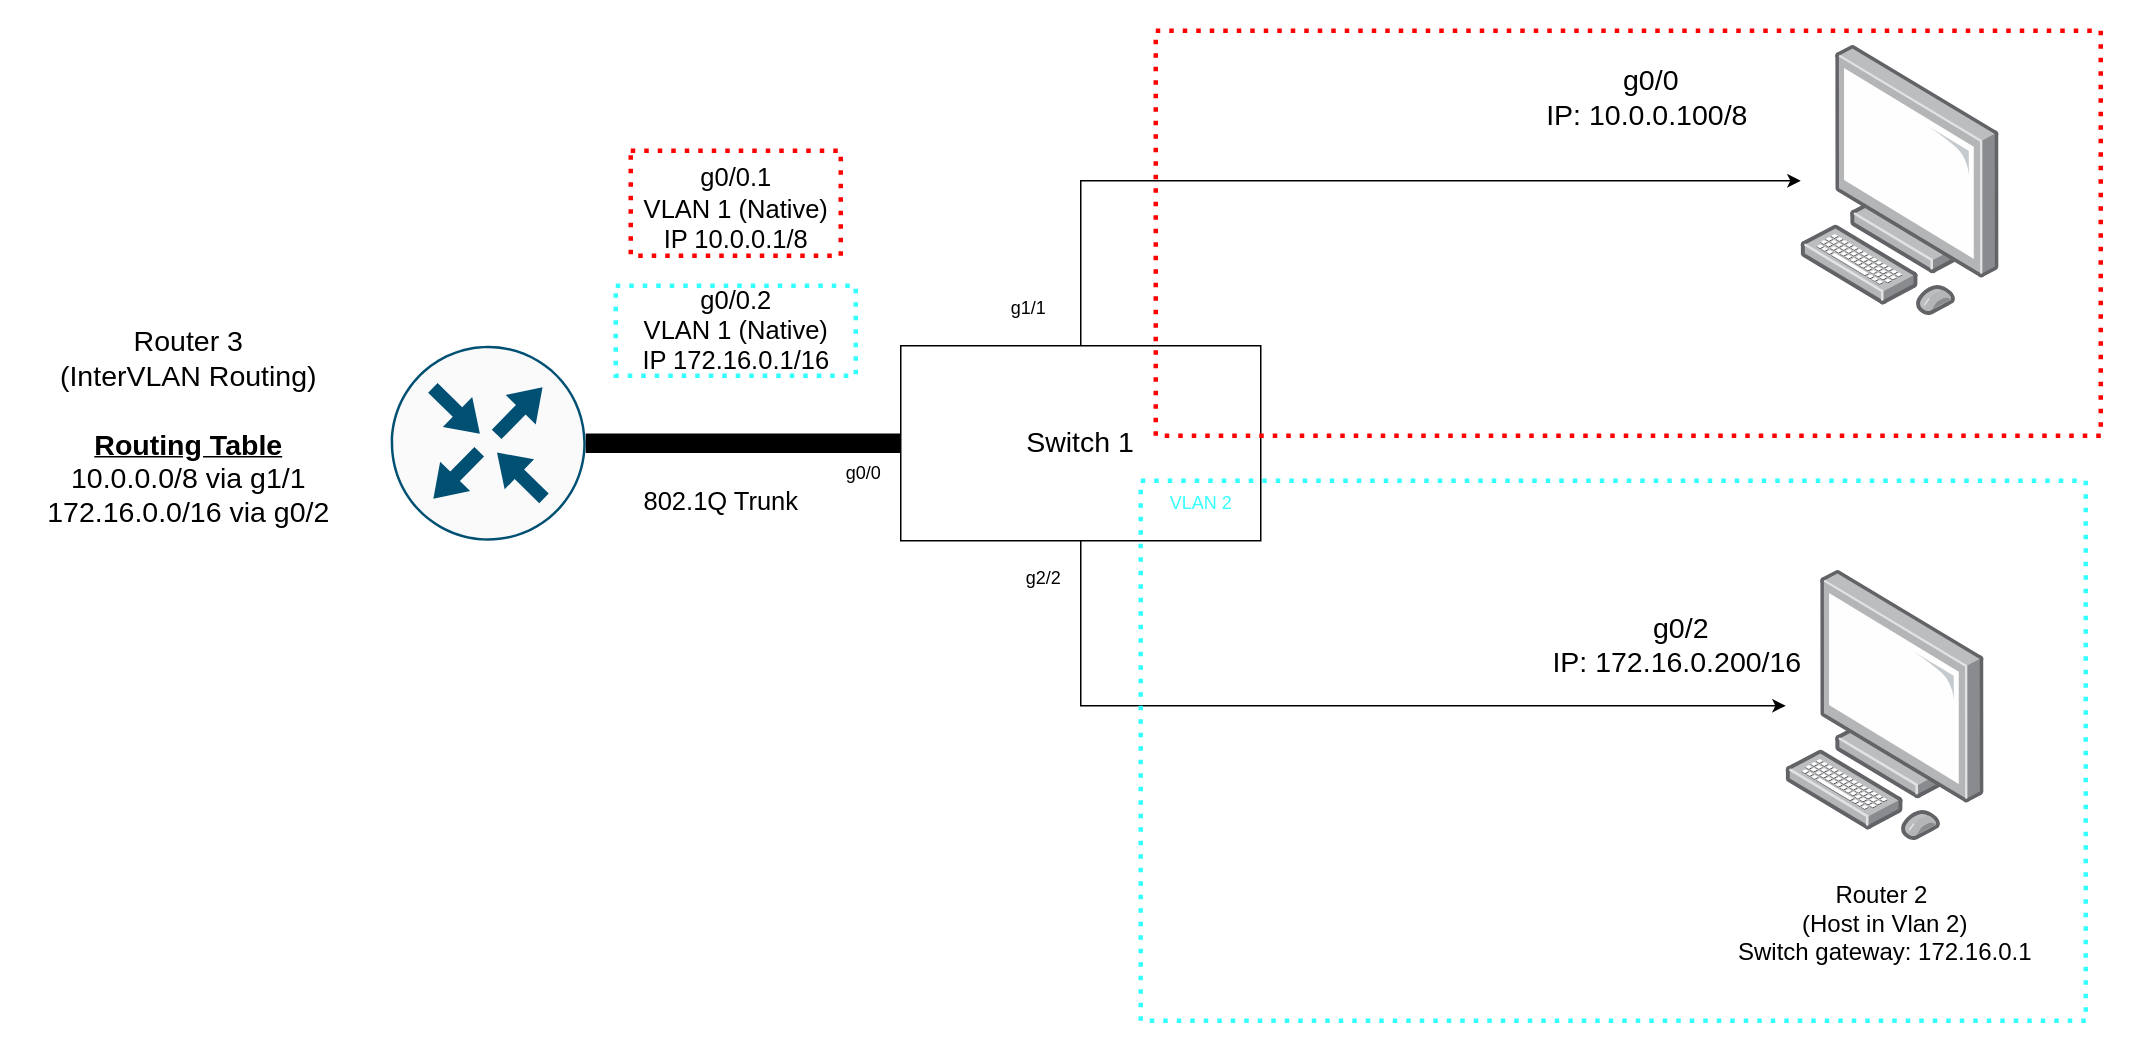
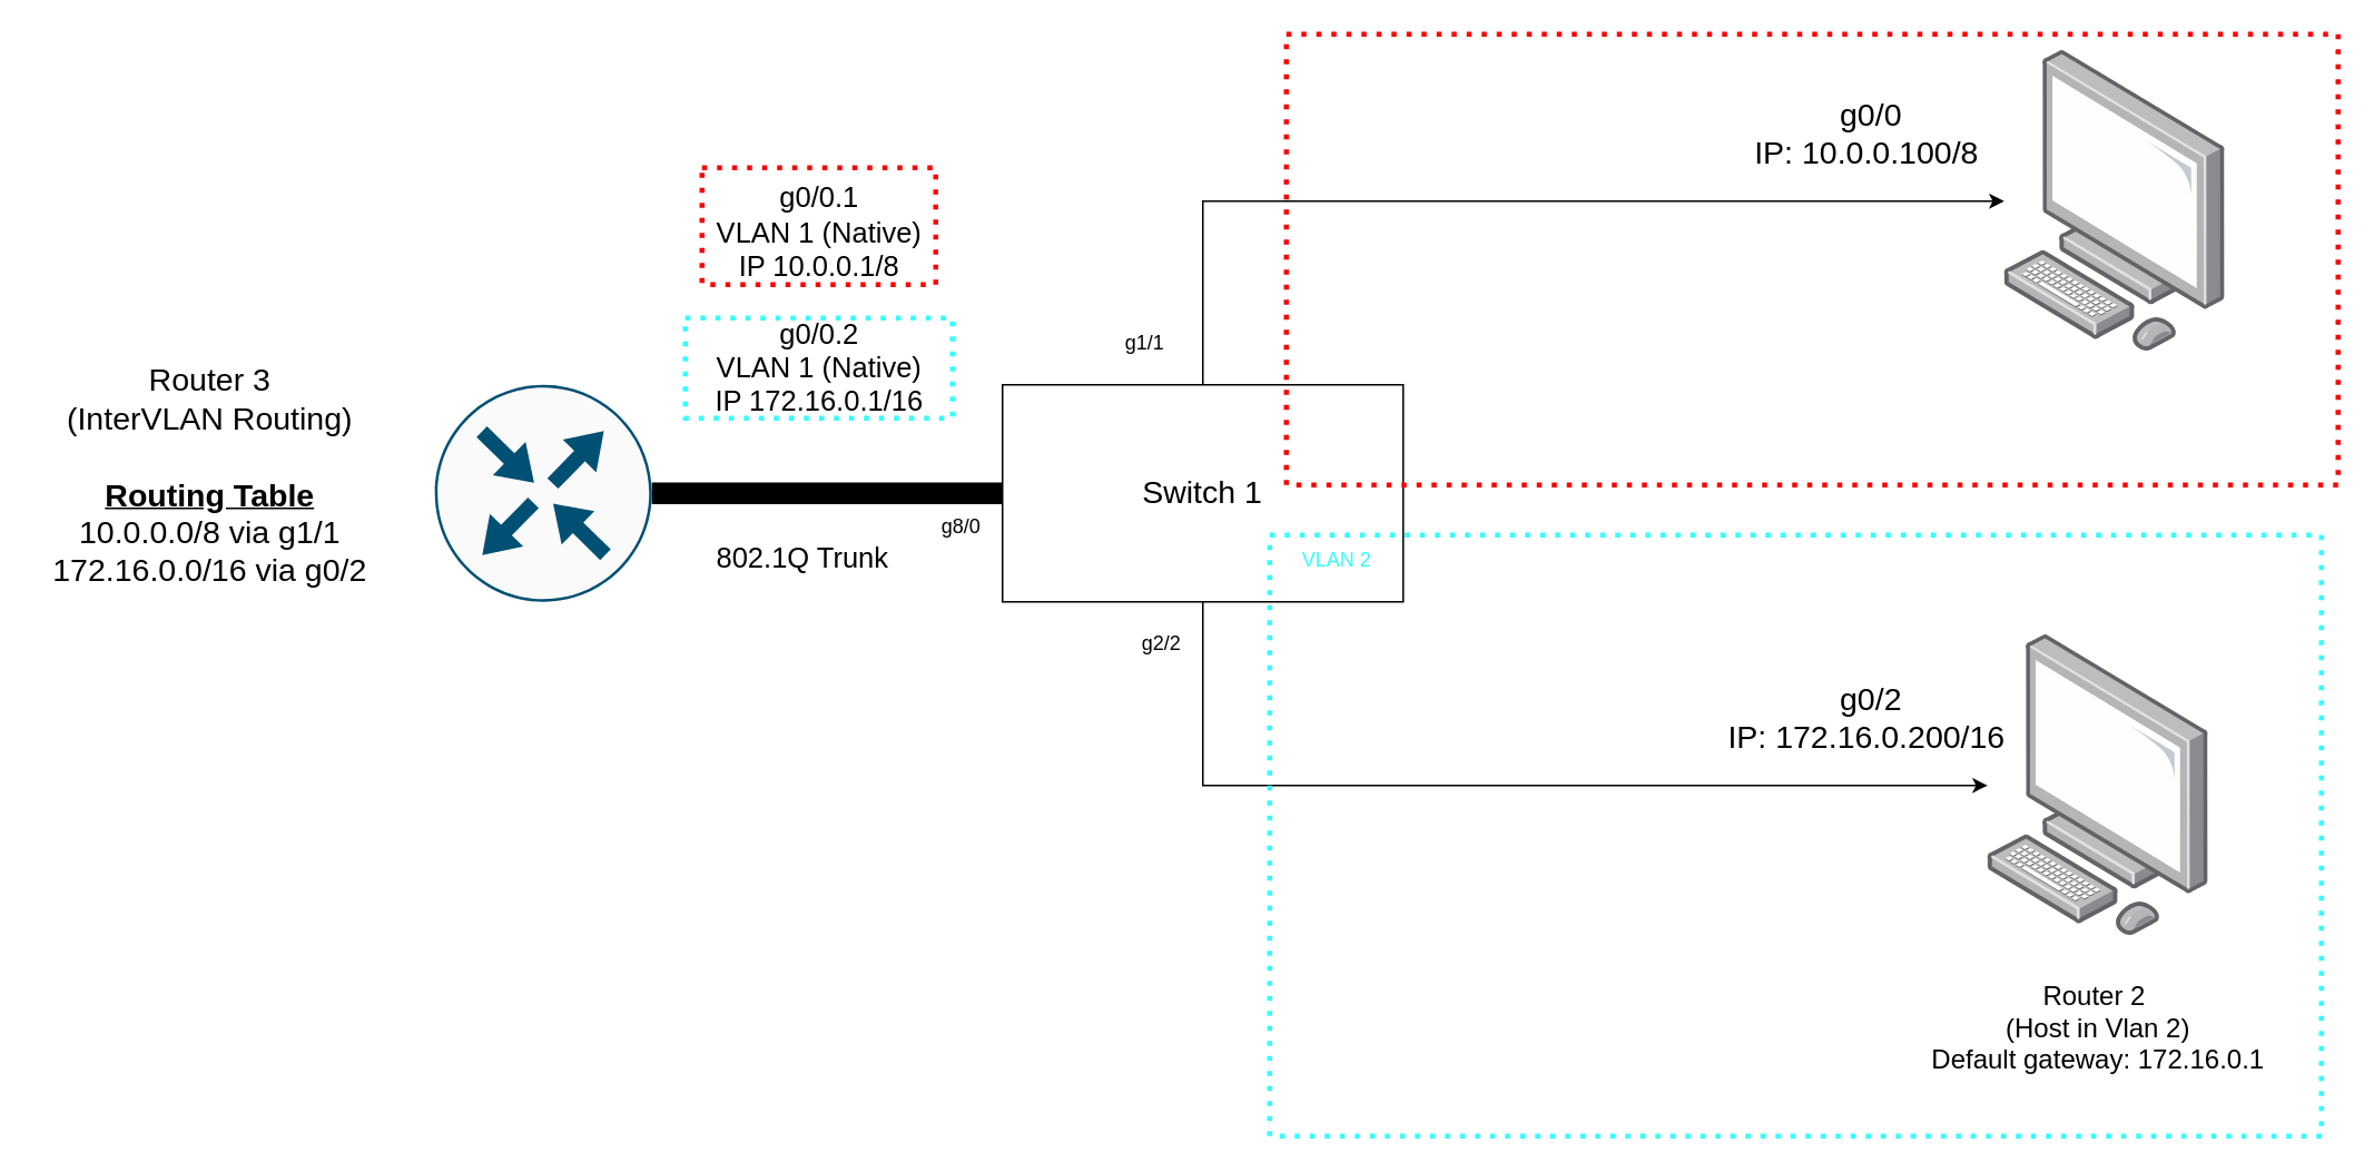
- <mxCell id="8" value="&lt;font style=&quot;font-size: 19px;&quot;&gt;g0/0&lt;/font&gt;&lt;div style=&quot;font-size: 19px;&quot;&gt;&lt;font style=&quot;font-size: 19px;&quot;&gt;IP: 10.0.0.100/8&amp;nbsp;&lt;/font&gt;&lt;/div&gt;" style="text;html=1;align=center;verticalAlign=middle;resizable=0;points=[];autosize=1;strokeColor=none;fillColor=none;" parent="1" vertex="1"><mxGeometry x="1020" y="35" width="160" height="60" as="geometry" /></mxCell>
+ <mxCell id="8" value="&lt;font style=&quot;font-size: 19px;&quot;&gt;g0/0&lt;/font&gt;&lt;div style=&quot;font-size: 19px;&quot;&gt;&lt;font style=&quot;font-size: 19px;&quot;&gt;IP: 10.0.0.100/8&amp;nbsp;&lt;/font&gt;&lt;/div&gt;" style="text;html=1;align=center;verticalAlign=middle;resizable=0;points=[];autosize=1;strokeColor=none;fillColor=none;" parent="1" vertex="1"><mxGeometry x="1040" y="50" width="160" height="60" as="geometry" /></mxCell>
- <mxCell id="17" value="g0/0" style="text;html=1;align=center;verticalAlign=middle;resizable=0;points=[];autosize=1;strokeColor=none;fillColor=none;" vertex="1" parent="1"><mxGeometry x="550" y="300" width="50" height="30" as="geometry" /></mxCell>
+ <mxCell id="17" value="g8/0" style="text;html=1;align=center;verticalAlign=middle;resizable=0;points=[];autosize=1;strokeColor=none;fillColor=none;" vertex="1" parent="1"><mxGeometry x="550" y="300" width="50" height="30" as="geometry" /></mxCell>
- <mxCell id="10" value="&lt;font style=&quot;font-size: 16px;&quot;&gt;Router 2&amp;nbsp;&lt;/font&gt;&lt;div style=&quot;font-size: 16px;&quot;&gt;&lt;font style=&quot;font-size: 16px;&quot;&gt;(Host in Vlan 2)&lt;/font&gt;&lt;/div&gt;&lt;div style=&quot;font-size: 16px;&quot;&gt;&lt;font style=&quot;font-size: 16px;&quot;&gt;Switch gateway: 172.16.0.1&lt;/font&gt;&lt;/div&gt;" style="text;html=1;align=center;verticalAlign=middle;resizable=0;points=[];autosize=1;strokeColor=none;fillColor=none;" vertex="1" parent="1"><mxGeometry x="1146.41" y="580" width="220" height="70" as="geometry" /></mxCell>
+ <mxCell id="10" value="&lt;font style=&quot;font-size: 16px;&quot;&gt;Router 2&amp;nbsp;&lt;/font&gt;&lt;div style=&quot;font-size: 16px;&quot;&gt;&lt;font style=&quot;font-size: 16px;&quot;&gt;(Host in Vlan 2)&lt;/font&gt;&lt;/div&gt;&lt;div style=&quot;font-size: 16px;&quot;&gt;&lt;font style=&quot;font-size: 16px;&quot;&gt;Default gateway: 172.16.0.1&lt;/font&gt;&lt;/div&gt;" style="text;html=1;align=center;verticalAlign=middle;resizable=0;points=[];autosize=1;strokeColor=none;fillColor=none;" vertex="1" parent="1"><mxGeometry x="1146.41" y="580" width="220" height="70" as="geometry" /></mxCell>
